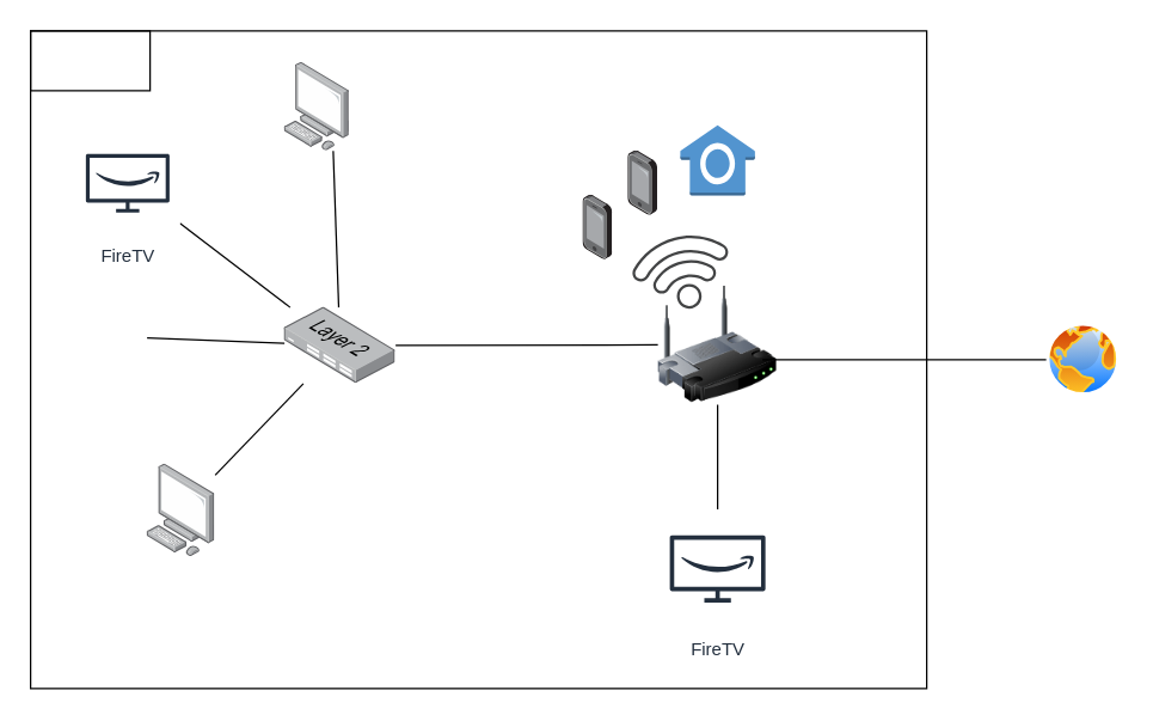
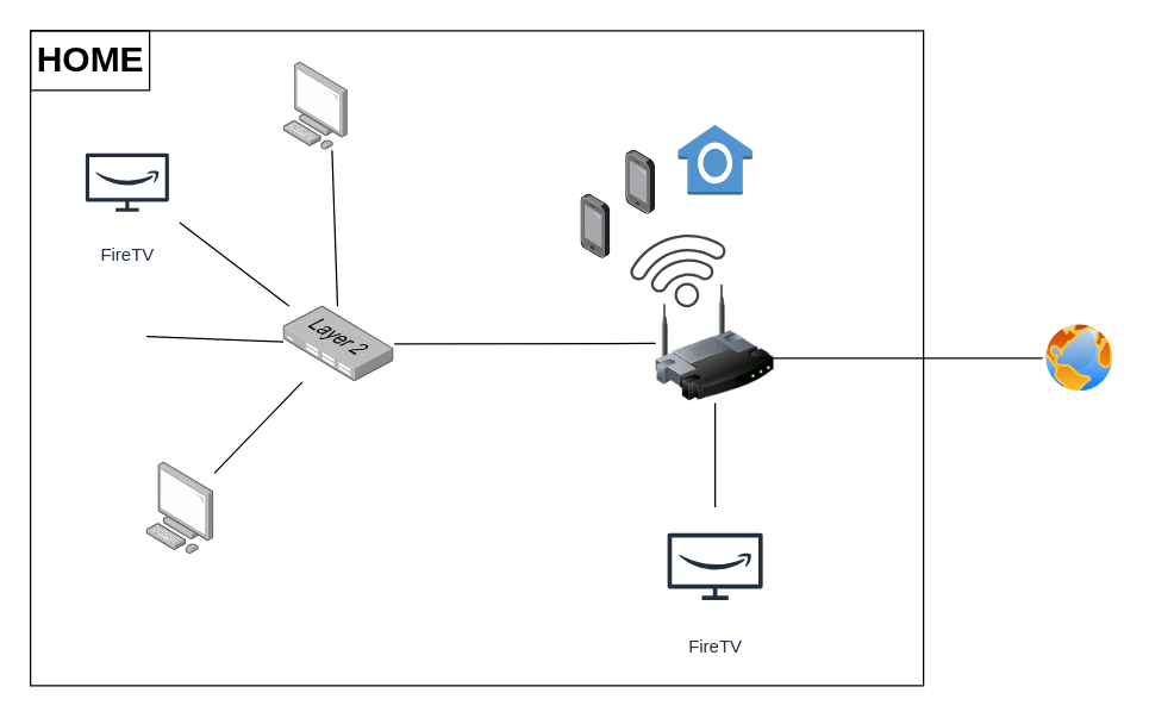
+ <mxCell id="23" value="HOME" style="text;strokeColor=none;fillColor=none;html=1;fontSize=24;fontStyle=1;verticalAlign=middle;align=center;" vertex="1" parent="1"><mxGeometry x="20" y="20" width="80" height="39.16" as="geometry" /></mxCell>
